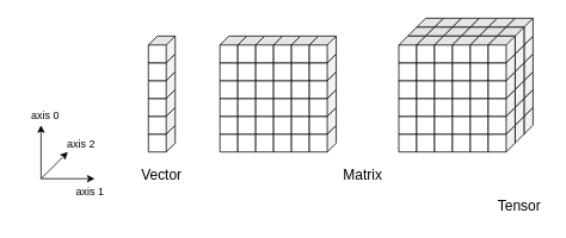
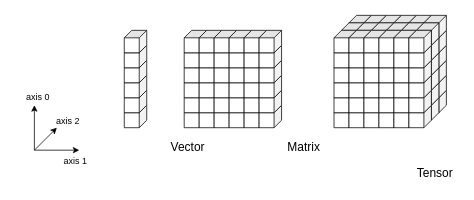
- <mxCell id="155" value="Vector" style="text;html=1;strokeColor=none;fillColor=none;align=center;verticalAlign=middle;whiteSpace=wrap;rounded=0;fontSize=16;" vertex="1" parent="1"><mxGeometry x="150" y="180" width="60" height="30" as="geometry" /></mxCell>
+ <mxCell id="155" value="Vector" style="text;html=1;strokeColor=none;fillColor=none;align=center;verticalAlign=middle;whiteSpace=wrap;rounded=0;fontSize=16;" vertex="1" parent="1"><mxGeometry x="220" y="180" width="60" height="30" as="geometry" /></mxCell>
